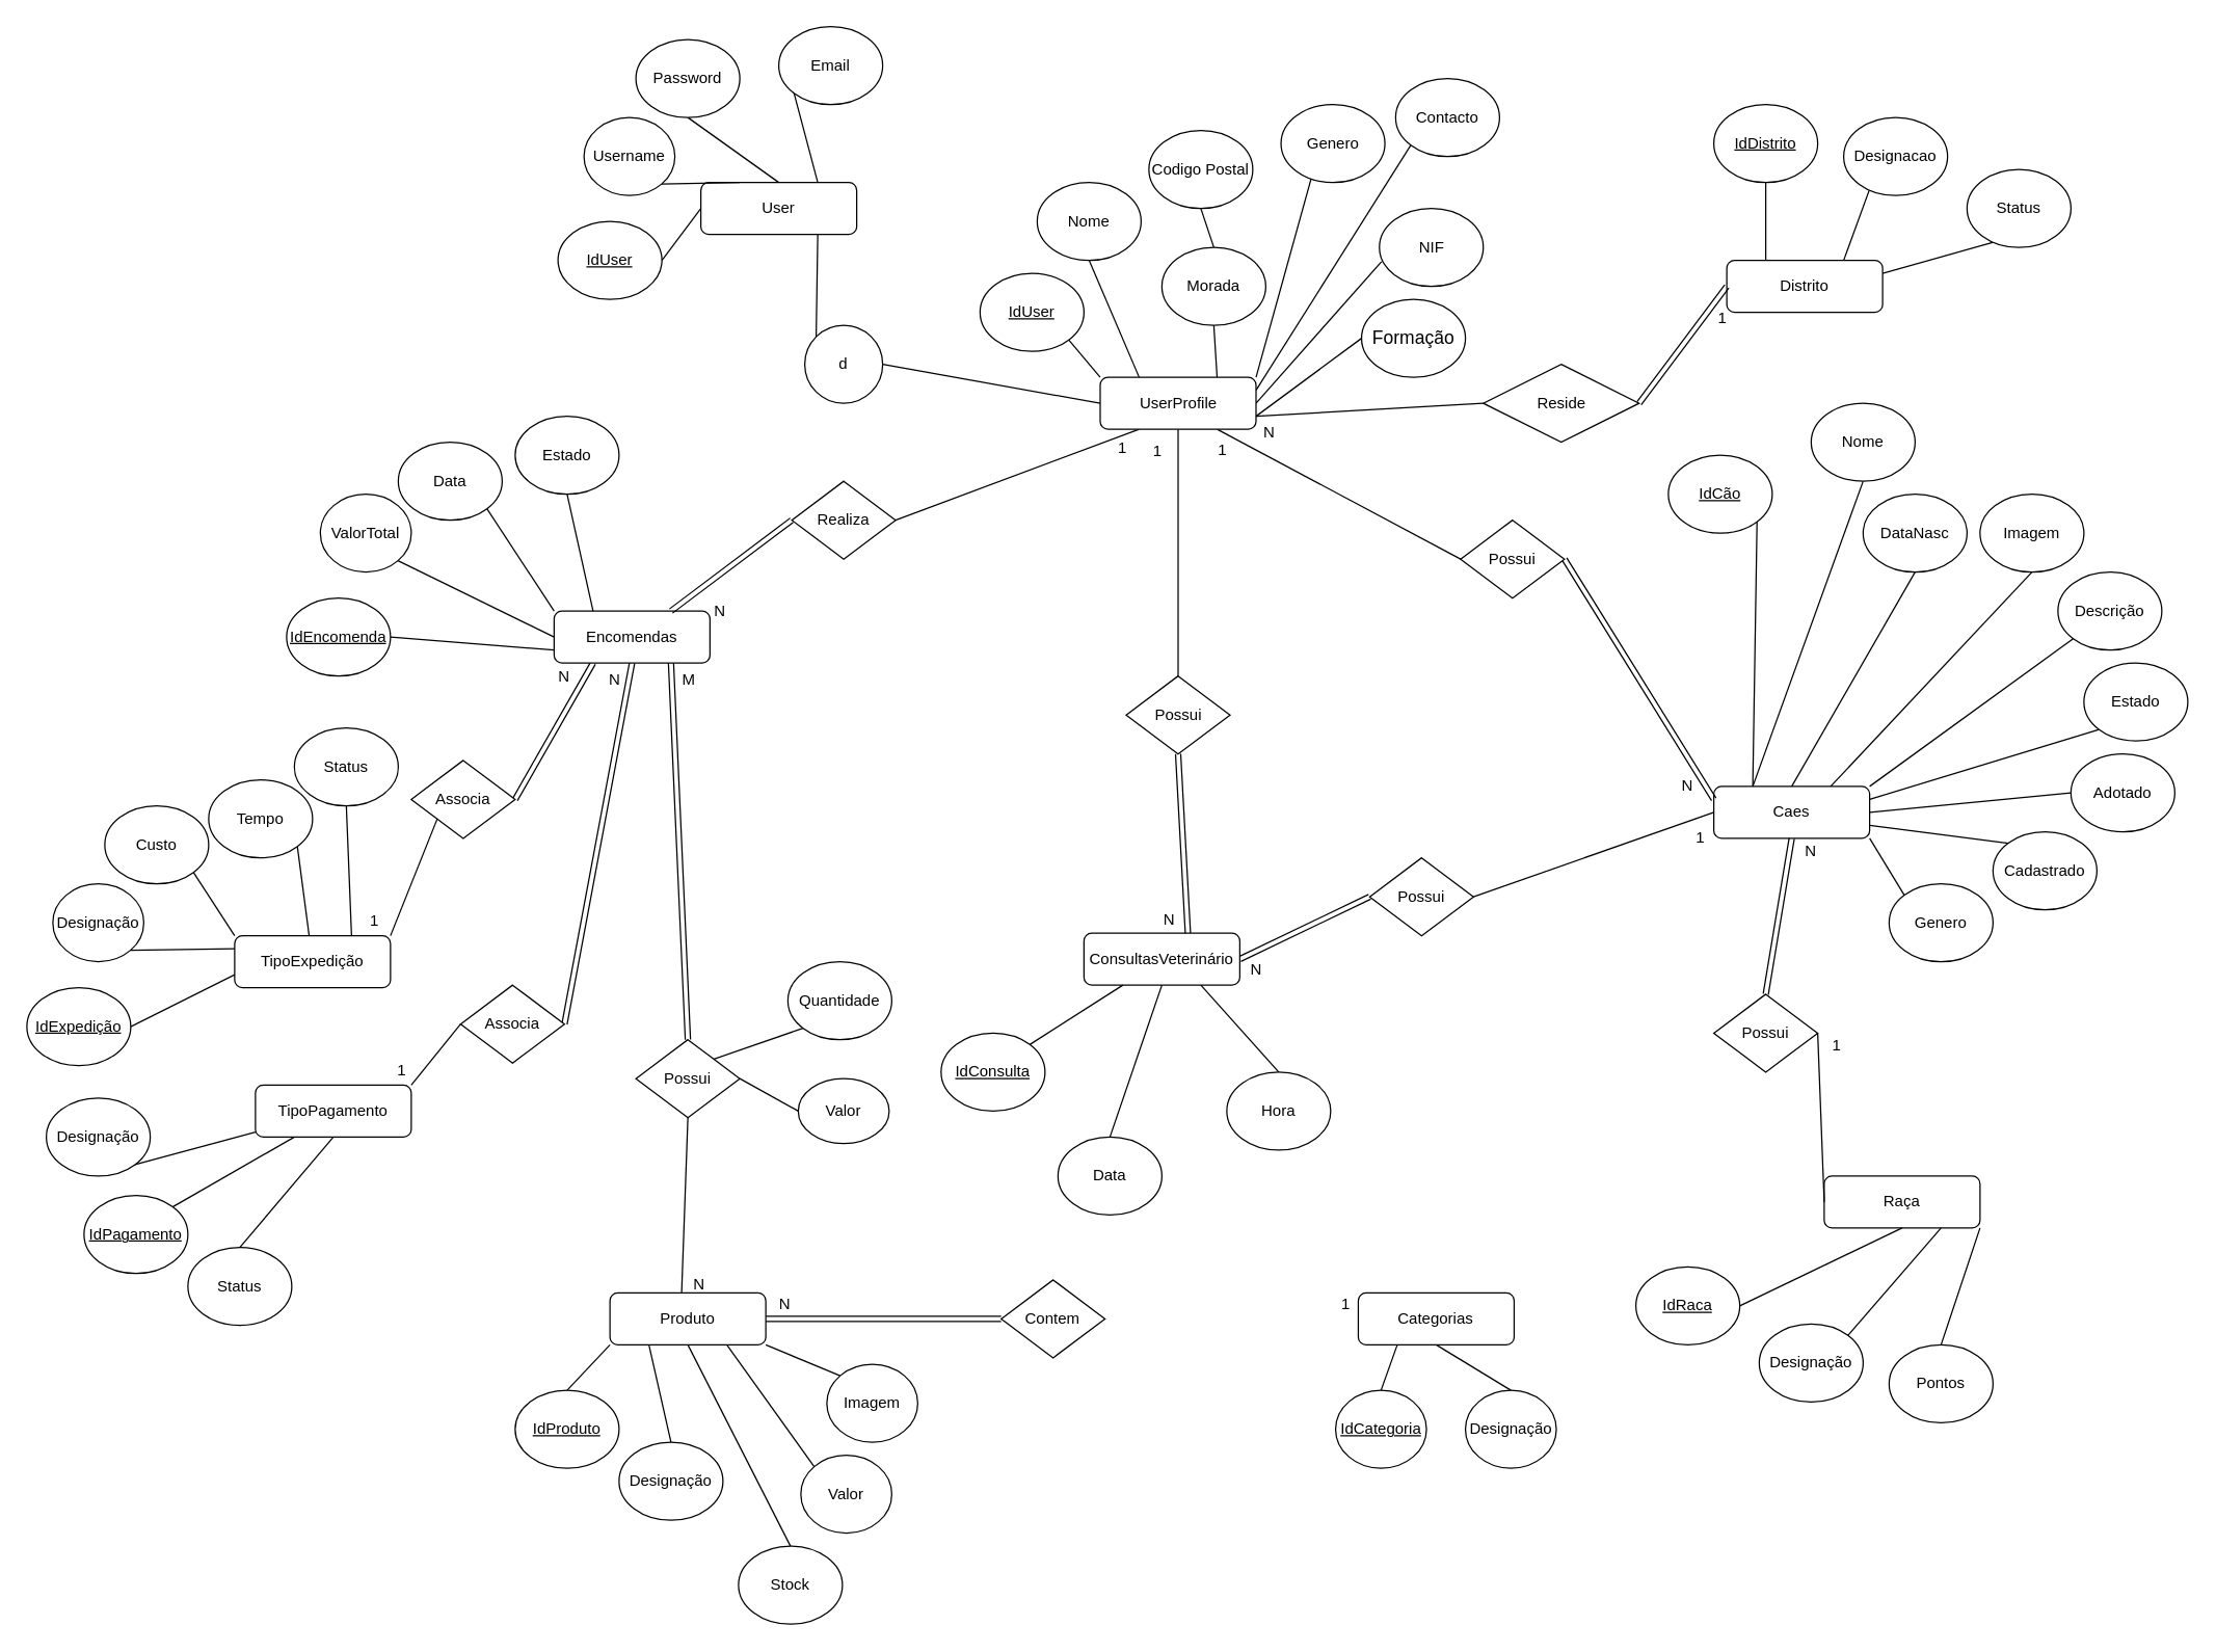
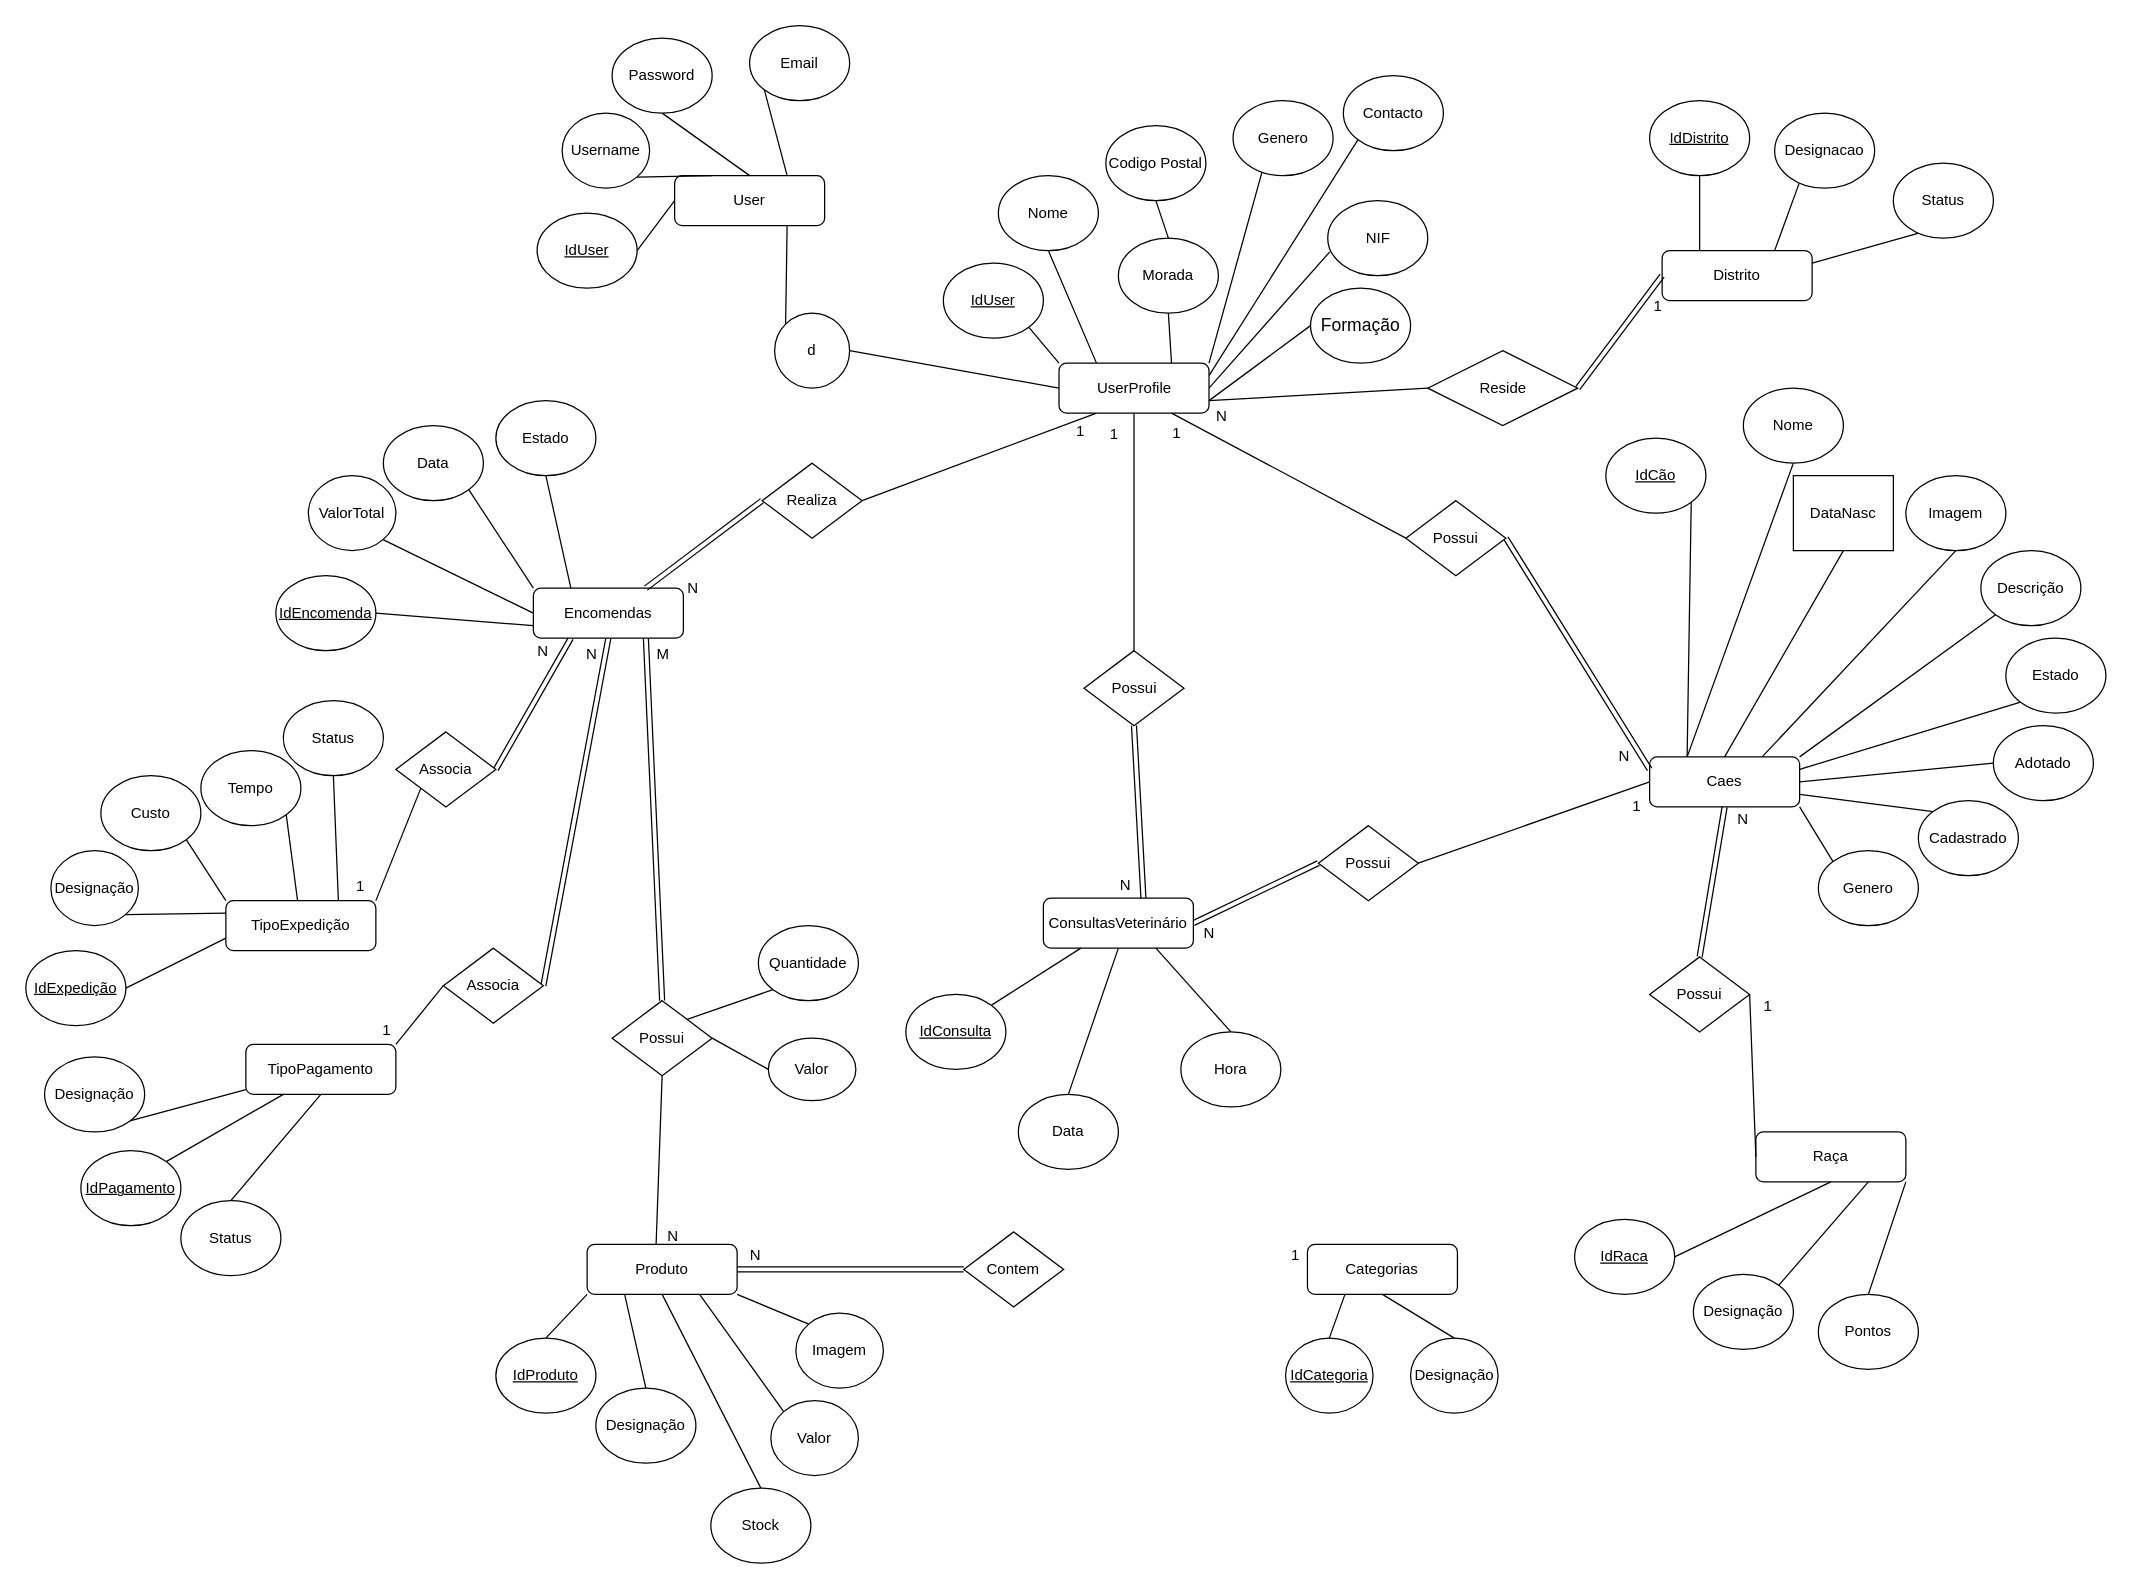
- <mxCell id="90" value="DataNasc" style="ellipse;whiteSpace=wrap;html=1;" parent="1" vertex="1"><mxGeometry x="1434" y="380" width="80" height="60" as="geometry" /></mxCell>
+ <mxCell id="90" value="DataNasc" style="whiteSpace=wrap;html=1;rounded=0;" parent="1" vertex="1"><mxGeometry x="1434" y="380" width="80" height="60" as="geometry" /></mxCell>
